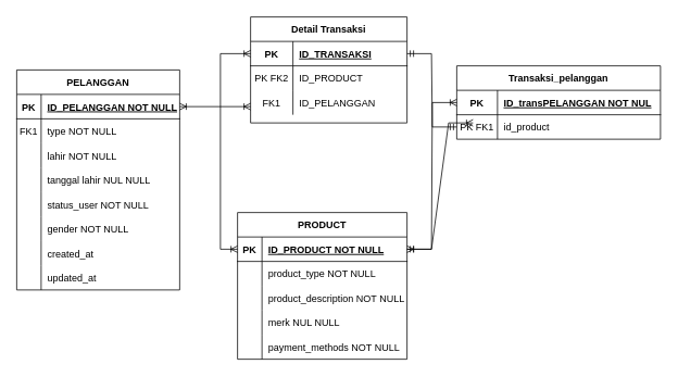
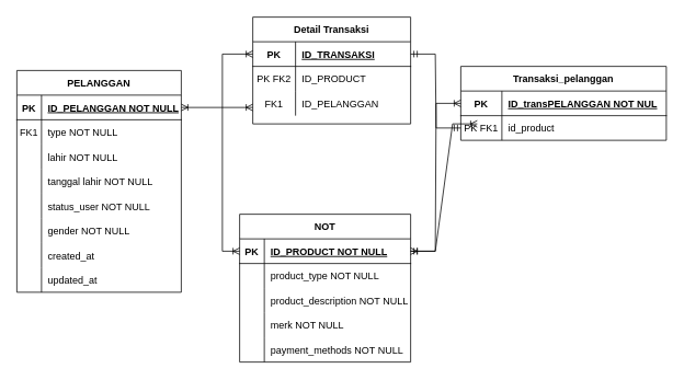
- <mxCell id="30" value="tanggal lahir NUL NULL" style="shape=partialRectangle;connectable=0;fillColor=none;top=0;left=0;bottom=0;right=0;align=left;spacingLeft=6;overflow=hidden;" parent="28" vertex="1"><mxGeometry x="30" width="170" height="30" as="geometry"><mxRectangle width="170" height="30" as="alternateBounds" /></mxGeometry></mxCell>
+ <mxCell id="30" value="tanggal lahir NOT NULL" style="shape=partialRectangle;connectable=0;fillColor=none;top=0;left=0;bottom=0;right=0;align=left;spacingLeft=6;overflow=hidden;" parent="28" vertex="1"><mxGeometry x="30" width="170" height="30" as="geometry"><mxRectangle width="170" height="30" as="alternateBounds" /></mxGeometry></mxCell>
- <mxCell id="2" value="PRODUCT" style="shape=table;startSize=30;container=1;collapsible=1;childLayout=tableLayout;fixedRows=1;rowLines=0;fontStyle=1;align=center;resizeLast=1;" parent="1" vertex="1"><mxGeometry x="291" y="260" width="208" height="180" as="geometry" /></mxCell>
+ <mxCell id="2" value="NOT" style="shape=table;startSize=30;container=1;collapsible=1;childLayout=tableLayout;fixedRows=1;rowLines=0;fontStyle=1;align=center;resizeLast=1;" parent="1" vertex="1"><mxGeometry x="291" y="260" width="208" height="180" as="geometry" /></mxCell>
- <mxCell id="14" value="merk NUL NULL" style="shape=partialRectangle;connectable=0;fillColor=none;top=0;left=0;bottom=0;right=0;align=left;spacingLeft=6;overflow=hidden;" parent="12" vertex="1"><mxGeometry x="30" width="178" height="30" as="geometry"><mxRectangle width="178" height="30" as="alternateBounds" /></mxGeometry></mxCell>
+ <mxCell id="14" value="merk NOT NULL" style="shape=partialRectangle;connectable=0;fillColor=none;top=0;left=0;bottom=0;right=0;align=left;spacingLeft=6;overflow=hidden;" parent="12" vertex="1"><mxGeometry x="30" width="178" height="30" as="geometry"><mxRectangle width="178" height="30" as="alternateBounds" /></mxGeometry></mxCell>
